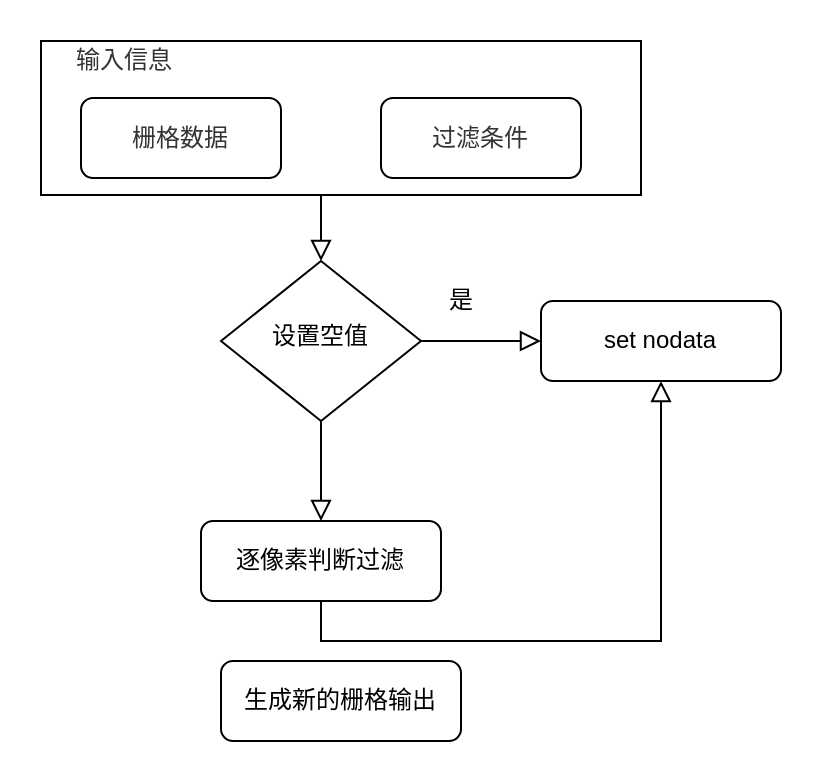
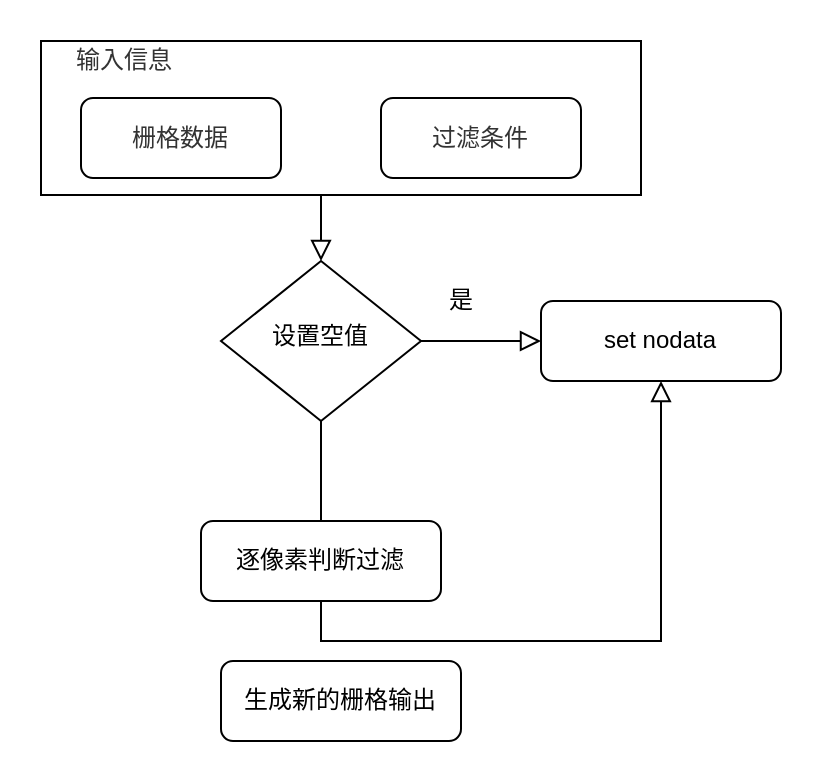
- <mxCell id="8" style="edgeStyle=orthogonalEdgeStyle;rounded=0;orthogonalLoop=1;jettySize=auto;html=1;exitX=0.5;exitY=1;exitDx=0;exitDy=0;entryX=0.5;entryY=0;entryDx=0;entryDy=0;shadow=0;labelBackgroundColor=none;endArrow=block;endFill=0;endSize=8;strokeWidth=1;" edge="1" parent="1" source="9" target="13"><mxGeometry relative="1" as="geometry" /></mxCell>
+ <mxCell id="8" style="edgeStyle=orthogonalEdgeStyle;rounded=0;orthogonalLoop=1;jettySize=auto;html=1;exitX=0.5;exitY=1;exitDx=0;exitDy=0;entryX=0.5;entryY=0;entryDx=0;entryDy=0;shadow=0;labelBackgroundColor=none;endArrow=none;endFill=0;endSize=8;strokeWidth=1;" edge="1" parent="1" source="9" target="13"><mxGeometry relative="1" as="geometry" /></mxCell>
